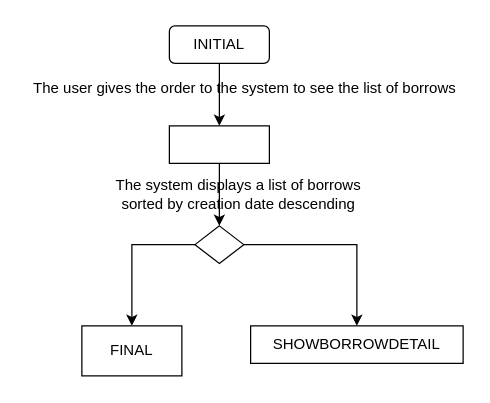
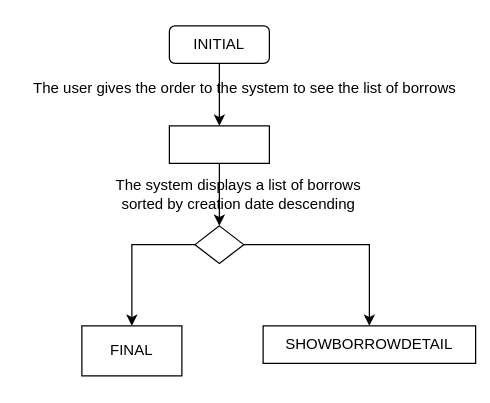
- <mxCell id="9" value="SHOWBORROWDETAIL" style="rounded=0;whiteSpace=wrap;html=1;" parent="1" vertex="1"><mxGeometry x="200" y="260" width="170" height="30" as="geometry" /></mxCell>
+ <mxCell id="9" value="SHOWBORROWDETAIL" style="rounded=0;whiteSpace=wrap;html=1;" parent="1" vertex="1"><mxGeometry x="210" y="260" width="170" height="30" as="geometry" /></mxCell>
